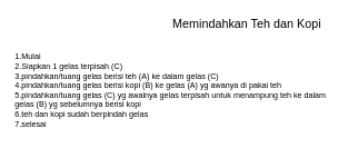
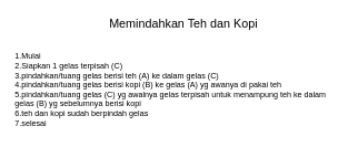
- <mxCell id="2" value="Memindahkan Teh dan Kopi" style="text;html=1;strokeColor=none;fillColor=none;align=center;verticalAlign=middle;whiteSpace=wrap;rounded=0;fontSize=18;" vertex="1" parent="1"><mxGeometry x="255" y="20" width="230" height="30" as="geometry" /></mxCell>
+ <mxCell id="2" value="Memindahkan Teh dan Kopi" style="text;html=1;strokeColor=none;fillColor=none;align=center;verticalAlign=middle;whiteSpace=wrap;rounded=0;fontSize=18;" vertex="1" parent="1"><mxGeometry x="160" y="20" width="230" height="30" as="geometry" /></mxCell>
